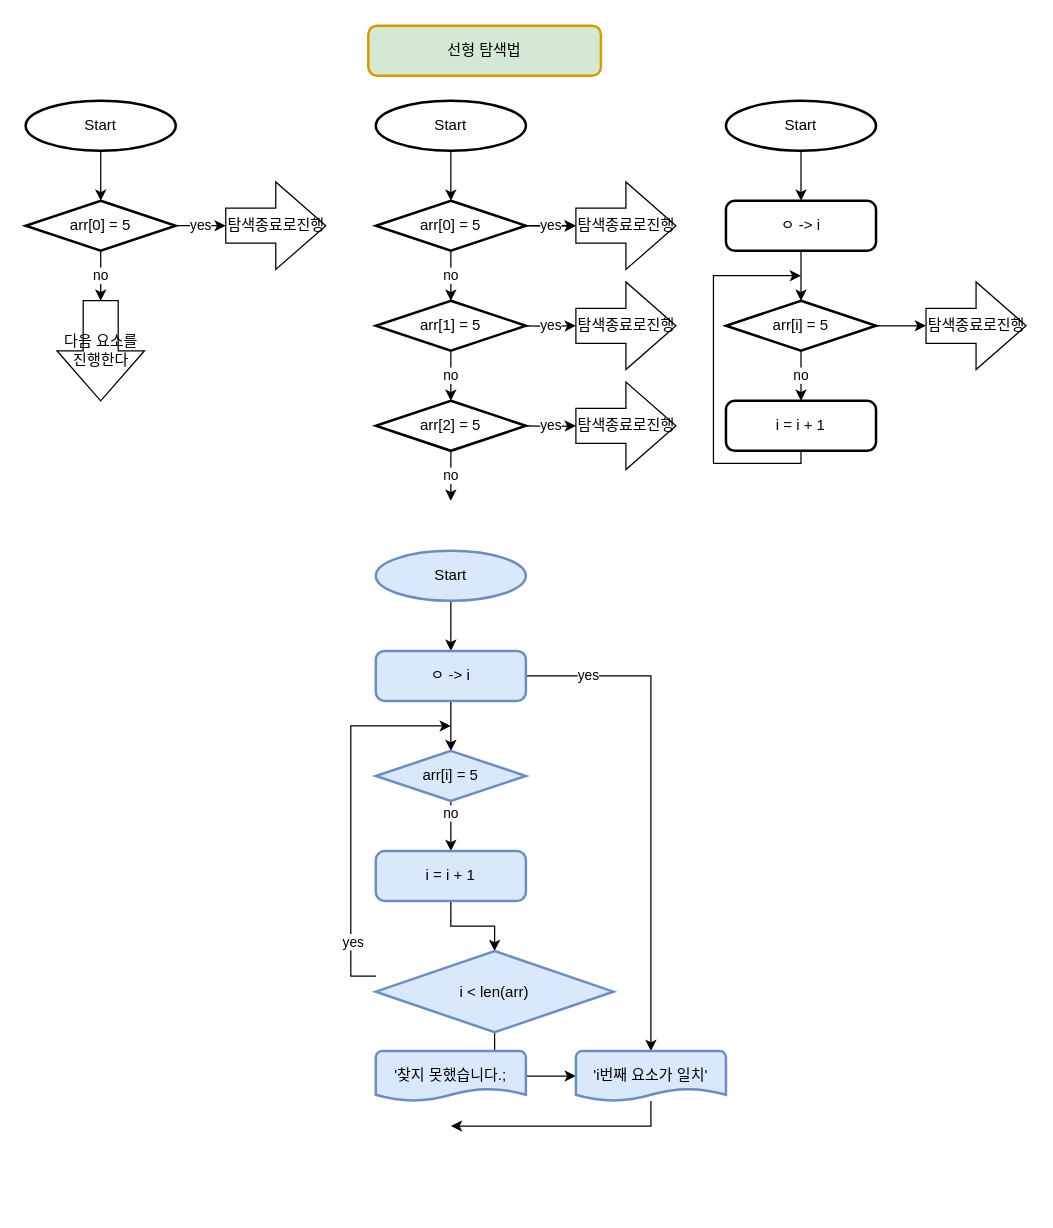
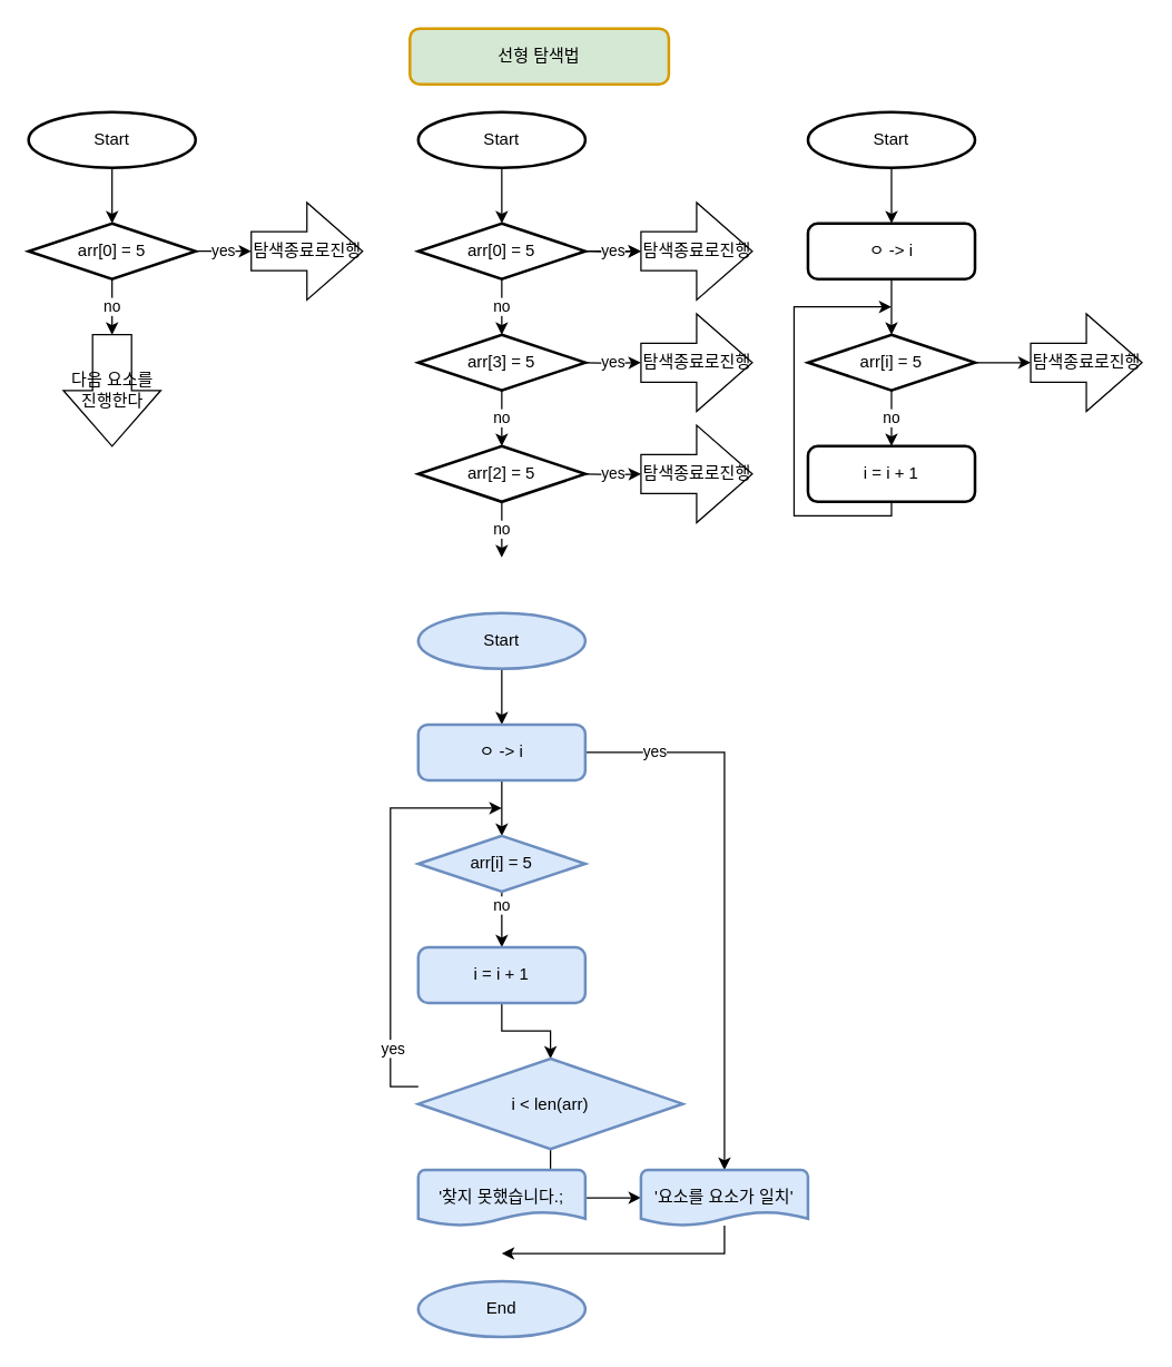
- <mxCell id="16" value="arr[1] = 5" style="strokeWidth=2;html=1;shape=mxgraph.flowchart.decision;whiteSpace=wrap;" vertex="1" parent="1"><mxGeometry x="300" y="240" width="120" height="40" as="geometry" /></mxCell>
+ <mxCell id="16" value="arr[3] = 5" style="strokeWidth=2;html=1;shape=mxgraph.flowchart.decision;whiteSpace=wrap;" vertex="1" parent="1"><mxGeometry x="300" y="240" width="120" height="40" as="geometry" /></mxCell>
- <mxCell id="52" value="'i번째 요소가 일치'" style="strokeWidth=2;html=1;shape=mxgraph.flowchart.document2;whiteSpace=wrap;size=0.25;fillColor=#dae8fc;strokeColor=#6c8ebf;" vertex="1" parent="1"><mxGeometry x="460" y="840" width="120" height="40" as="geometry" /></mxCell>
+ <mxCell id="52" value="'요소를 요소가 일치'" style="strokeWidth=2;html=1;shape=mxgraph.flowchart.document2;whiteSpace=wrap;size=0.25;fillColor=#dae8fc;strokeColor=#6c8ebf;" vertex="1" parent="1"><mxGeometry x="460" y="840" width="120" height="40" as="geometry" /></mxCell>
+ <mxCell id="50" value="End" style="strokeWidth=2;html=1;shape=mxgraph.flowchart.start_2;whiteSpace=wrap;fillColor=#dae8fc;strokeColor=#6c8ebf;" vertex="1" parent="1"><mxGeometry x="300" y="920" width="120" height="40" as="geometry" /></mxCell>
